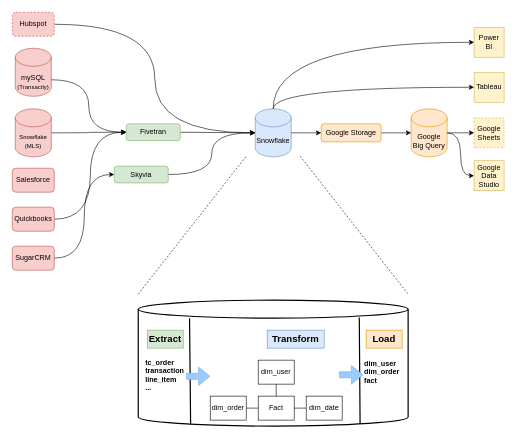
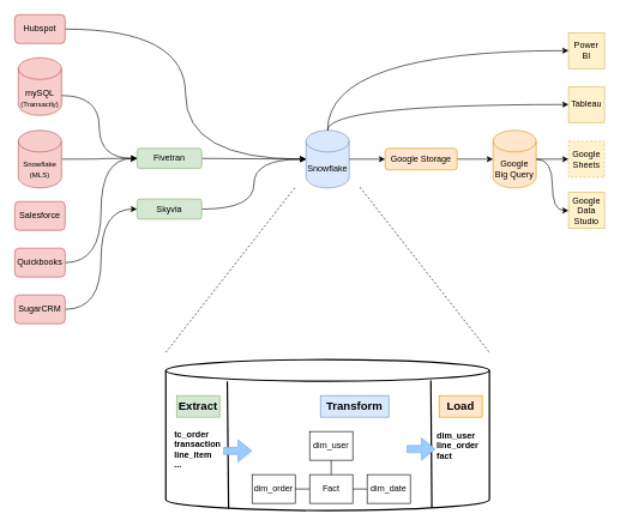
- <mxCell id="41" value="&lt;font style=&quot;font-size: 12px&quot;&gt;Hubspot&lt;/font&gt;" style="rounded=1;whiteSpace=wrap;html=1;fontSize=10;fillColor=#f8cecc;strokeColor=#b85450;dashed=1;" parent="1" vertex="1"><mxGeometry x="20" y="20" width="70" height="40" as="geometry" /></mxCell>
+ <mxCell id="41" value="&lt;font style=&quot;font-size: 12px&quot;&gt;Hubspot&lt;/font&gt;" style="rounded=1;whiteSpace=wrap;html=1;fontSize=10;fillColor=#f8cecc;strokeColor=#b85450;" parent="1" vertex="1"><mxGeometry x="20" y="20" width="70" height="40" as="geometry" /></mxCell>
- <mxCell id="19" value="Fivetran" style="rounded=1;whiteSpace=wrap;html=1;fillColor=#d5e8d4;strokeColor=#82B366;" parent="1" vertex="1"><mxGeometry x="210" y="206" width="90" height="28" as="geometry" /></mxCell>
+ <mxCell id="19" value="Fivetran" style="rounded=1;whiteSpace=wrap;html=1;fillColor=#d5e8d4;strokeColor=#82B366;" parent="1" vertex="1"><mxGeometry x="190" y="206" width="90" height="28" as="geometry" /></mxCell>
- <mxCell id="35" value="dim_user&lt;br&gt;dim_order&lt;br&gt;fact" style="text;html=1;strokeColor=none;fillColor=none;align=left;verticalAlign=middle;whiteSpace=wrap;rounded=0;fontStyle=1" parent="1" vertex="1"><mxGeometry x="605" y="595" width="70" height="50" as="geometry" /></mxCell>
+ <mxCell id="35" value="dim_user&lt;br&gt;line_order&lt;br&gt;fact" style="text;html=1;strokeColor=none;fillColor=none;align=left;verticalAlign=middle;whiteSpace=wrap;rounded=0;fontStyle=1" parent="1" vertex="1"><mxGeometry x="605" y="595" width="70" height="50" as="geometry" /></mxCell>
